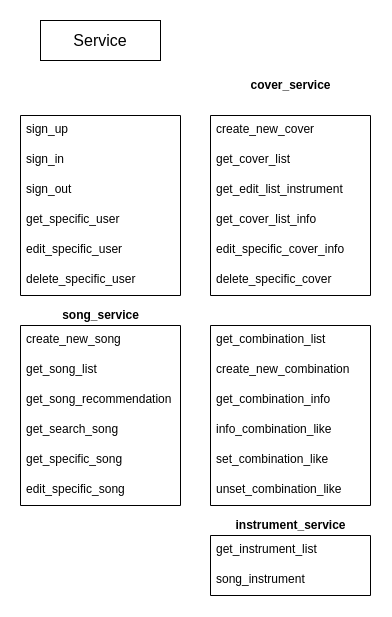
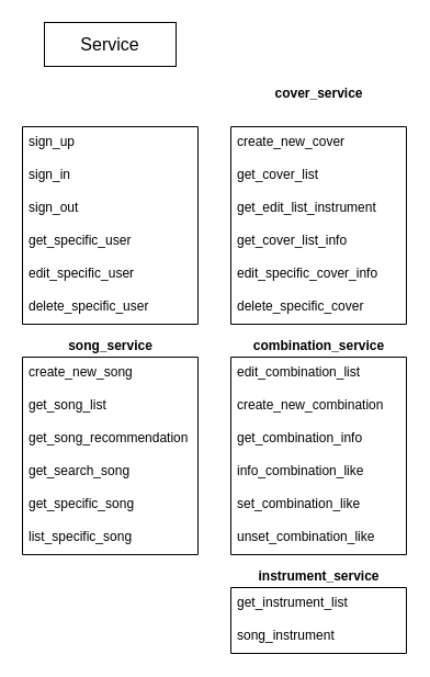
+ <mxCell id="11" value="&lt;b&gt;combination_service&lt;/b&gt;" style="text;html=1;align=center;verticalAlign=middle;resizable=0;points=[];autosize=1;strokeColor=none;" parent="1" vertex="1"><mxGeometry x="225" y="305" width="130" height="20" as="geometry" /></mxCell>
- <mxCell id="5" value="get_combination_list" style="text;strokeColor=none;fillColor=none;align=left;verticalAlign=top;spacingLeft=4;spacingRight=4;overflow=hidden;rotatable=0;points=[[0,0.5],[1,0.5]];portConstraint=eastwest;" parent="4" vertex="1"><mxGeometry width="160" height="30" as="geometry" /></mxCell>
+ <mxCell id="5" value="edit_combination_list" style="text;strokeColor=none;fillColor=none;align=left;verticalAlign=top;spacingLeft=4;spacingRight=4;overflow=hidden;rotatable=0;points=[[0,0.5],[1,0.5]];portConstraint=eastwest;" parent="4" vertex="1"><mxGeometry width="160" height="30" as="geometry" /></mxCell>
- <mxCell id="37" value="edit_specific_song" style="text;strokeColor=none;fillColor=none;align=left;verticalAlign=top;spacingLeft=4;spacingRight=4;overflow=hidden;rotatable=0;points=[[0,0.5],[1,0.5]];portConstraint=eastwest;" parent="31" vertex="1"><mxGeometry y="150" width="160" height="30" as="geometry" /></mxCell>
+ <mxCell id="37" value="list_specific_song" style="text;strokeColor=none;fillColor=none;align=left;verticalAlign=top;spacingLeft=4;spacingRight=4;overflow=hidden;rotatable=0;points=[[0,0.5],[1,0.5]];portConstraint=eastwest;" parent="31" vertex="1"><mxGeometry y="150" width="160" height="30" as="geometry" /></mxCell>
